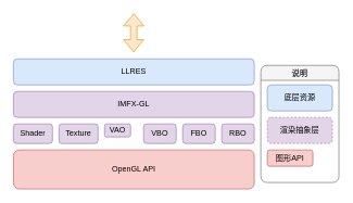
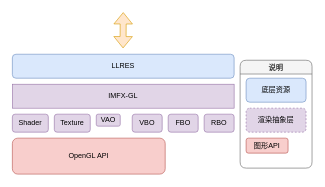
- <mxCell id="3" value="IMFX-GL" style="rounded=1;whiteSpace=wrap;html=1;fillColor=#e1d5e7;strokeColor=#9673a6;" vertex="1" parent="1"><mxGeometry x="20" y="140" width="370" height="40" as="geometry" /></mxCell>
+ <mxCell id="3" value="IMFX-GL" style="whiteSpace=wrap;html=1;fillColor=#e1d5e7;strokeColor=#9673a6;rounded=0;" vertex="1" parent="1"><mxGeometry x="20" y="140" width="370" height="40" as="geometry" /></mxCell>
- <mxCell id="4" value="OpenGL API" style="rounded=1;whiteSpace=wrap;html=1;strokeColor=#b85450;fillColor=#f8cecc;" vertex="1" parent="1"><mxGeometry x="20" y="230" width="370" height="60" as="geometry" /></mxCell>
+ <mxCell id="4" value="OpenGL API" style="rounded=1;whiteSpace=wrap;html=1;strokeColor=#b85450;fillColor=#f8cecc;" vertex="1" parent="1"><mxGeometry x="20" y="230" width="255" height="60" as="geometry" /></mxCell>
